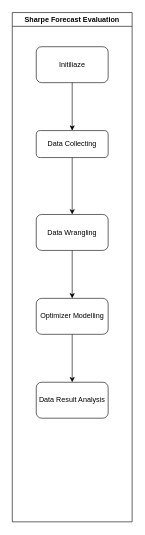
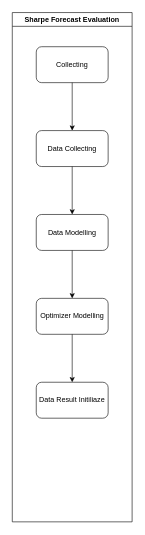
- <mxCell id="4" value="Initiliaze" style="rounded=1;whiteSpace=wrap;html=1;" parent="3" vertex="1"><mxGeometry x="40" y="57" width="120" height="60" as="geometry" /></mxCell>
+ <mxCell id="4" value="Collecting" style="rounded=1;whiteSpace=wrap;html=1;" parent="3" vertex="1"><mxGeometry x="40" y="57" width="120" height="60" as="geometry" /></mxCell>
- <mxCell id="5" value="Data Collecting" style="whiteSpace=wrap;html=1;rounded=1;" parent="3" vertex="1"><mxGeometry x="40" y="197" width="120" height="45" as="geometry" /></mxCell>
+ <mxCell id="5" value="Data Collecting" style="whiteSpace=wrap;html=1;rounded=1;" parent="3" vertex="1"><mxGeometry x="40" y="197" width="120" height="60" as="geometry" /></mxCell>
- <mxCell id="6" value="Data Wrangling" style="whiteSpace=wrap;html=1;rounded=1;" parent="3" vertex="1"><mxGeometry x="40" y="337" width="120" height="60" as="geometry" /></mxCell>
+ <mxCell id="6" value="Data Modelling" style="whiteSpace=wrap;html=1;rounded=1;" parent="3" vertex="1"><mxGeometry x="40" y="337" width="120" height="60" as="geometry" /></mxCell>
- <mxCell id="8" value="Data Result Analysis" style="whiteSpace=wrap;html=1;rounded=1;" parent="3" vertex="1"><mxGeometry x="40" y="617" width="120" height="60" as="geometry" /></mxCell>
+ <mxCell id="8" value="Data Result Initiliaze" style="whiteSpace=wrap;html=1;rounded=1;" parent="3" vertex="1"><mxGeometry x="40" y="617" width="120" height="60" as="geometry" /></mxCell>
